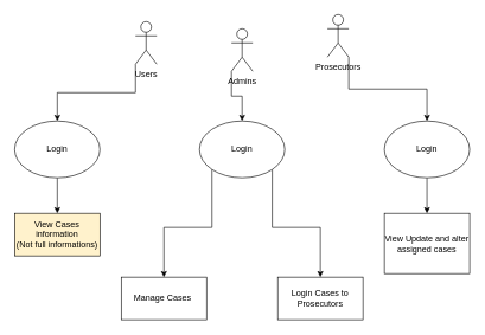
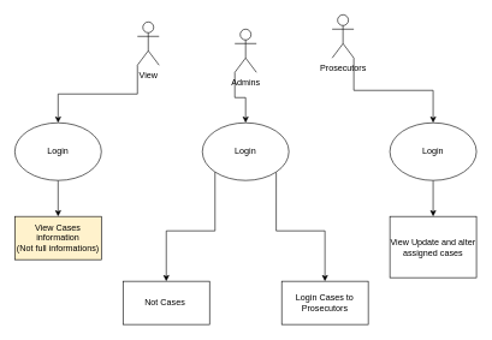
- <mxCell id="5" value="Users" style="shape=umlActor;verticalLabelPosition=bottom;verticalAlign=top;html=1;outlineConnect=0;" vertex="1" parent="1"><mxGeometry x="190" y="30" width="30" height="60" as="geometry" /></mxCell>
+ <mxCell id="5" value="View" style="shape=umlActor;verticalLabelPosition=bottom;verticalAlign=top;html=1;outlineConnect=0;" vertex="1" parent="1"><mxGeometry x="190" y="30" width="30" height="60" as="geometry" /></mxCell>
- <mxCell id="14" value="Manage Cases&amp;nbsp;" style="rounded=0;whiteSpace=wrap;html=1;" vertex="1" parent="1"><mxGeometry x="170" y="390" width="120" height="60" as="geometry" /></mxCell>
+ <mxCell id="14" value="Not Cases&amp;nbsp;" style="rounded=0;whiteSpace=wrap;html=1;" vertex="1" parent="1"><mxGeometry x="170" y="390" width="120" height="60" as="geometry" /></mxCell>
